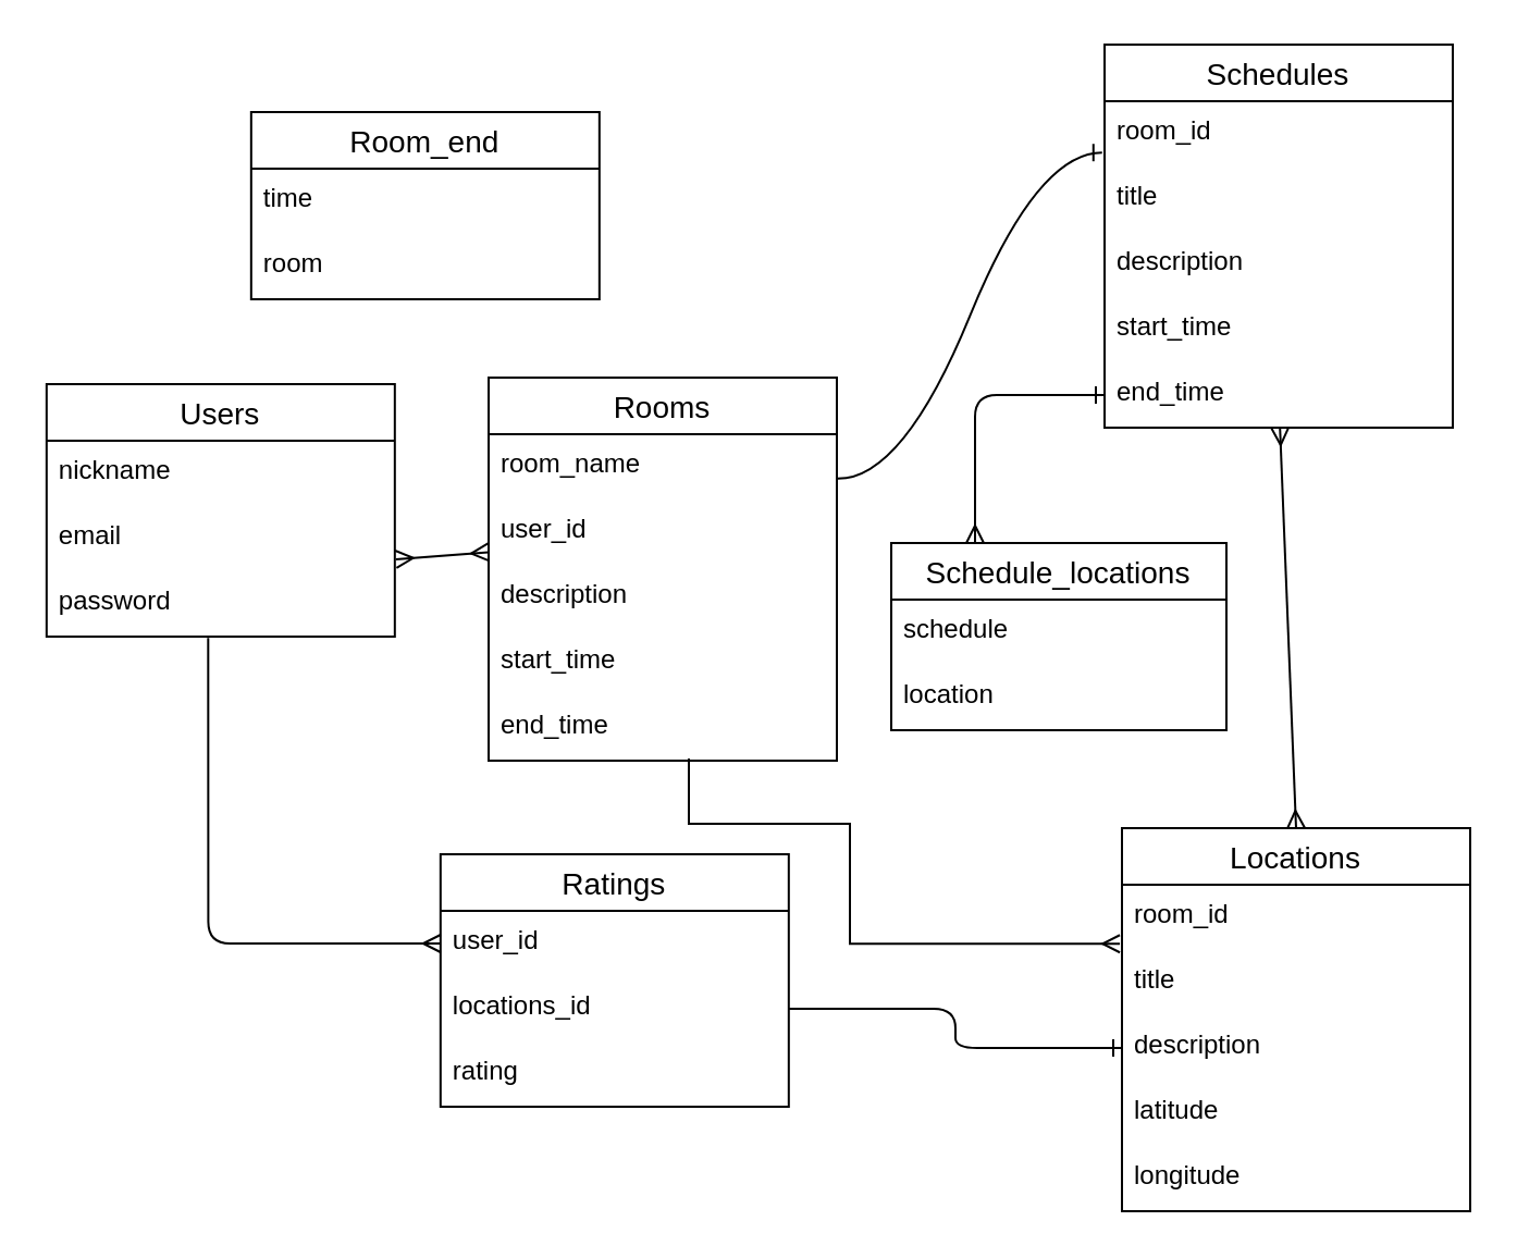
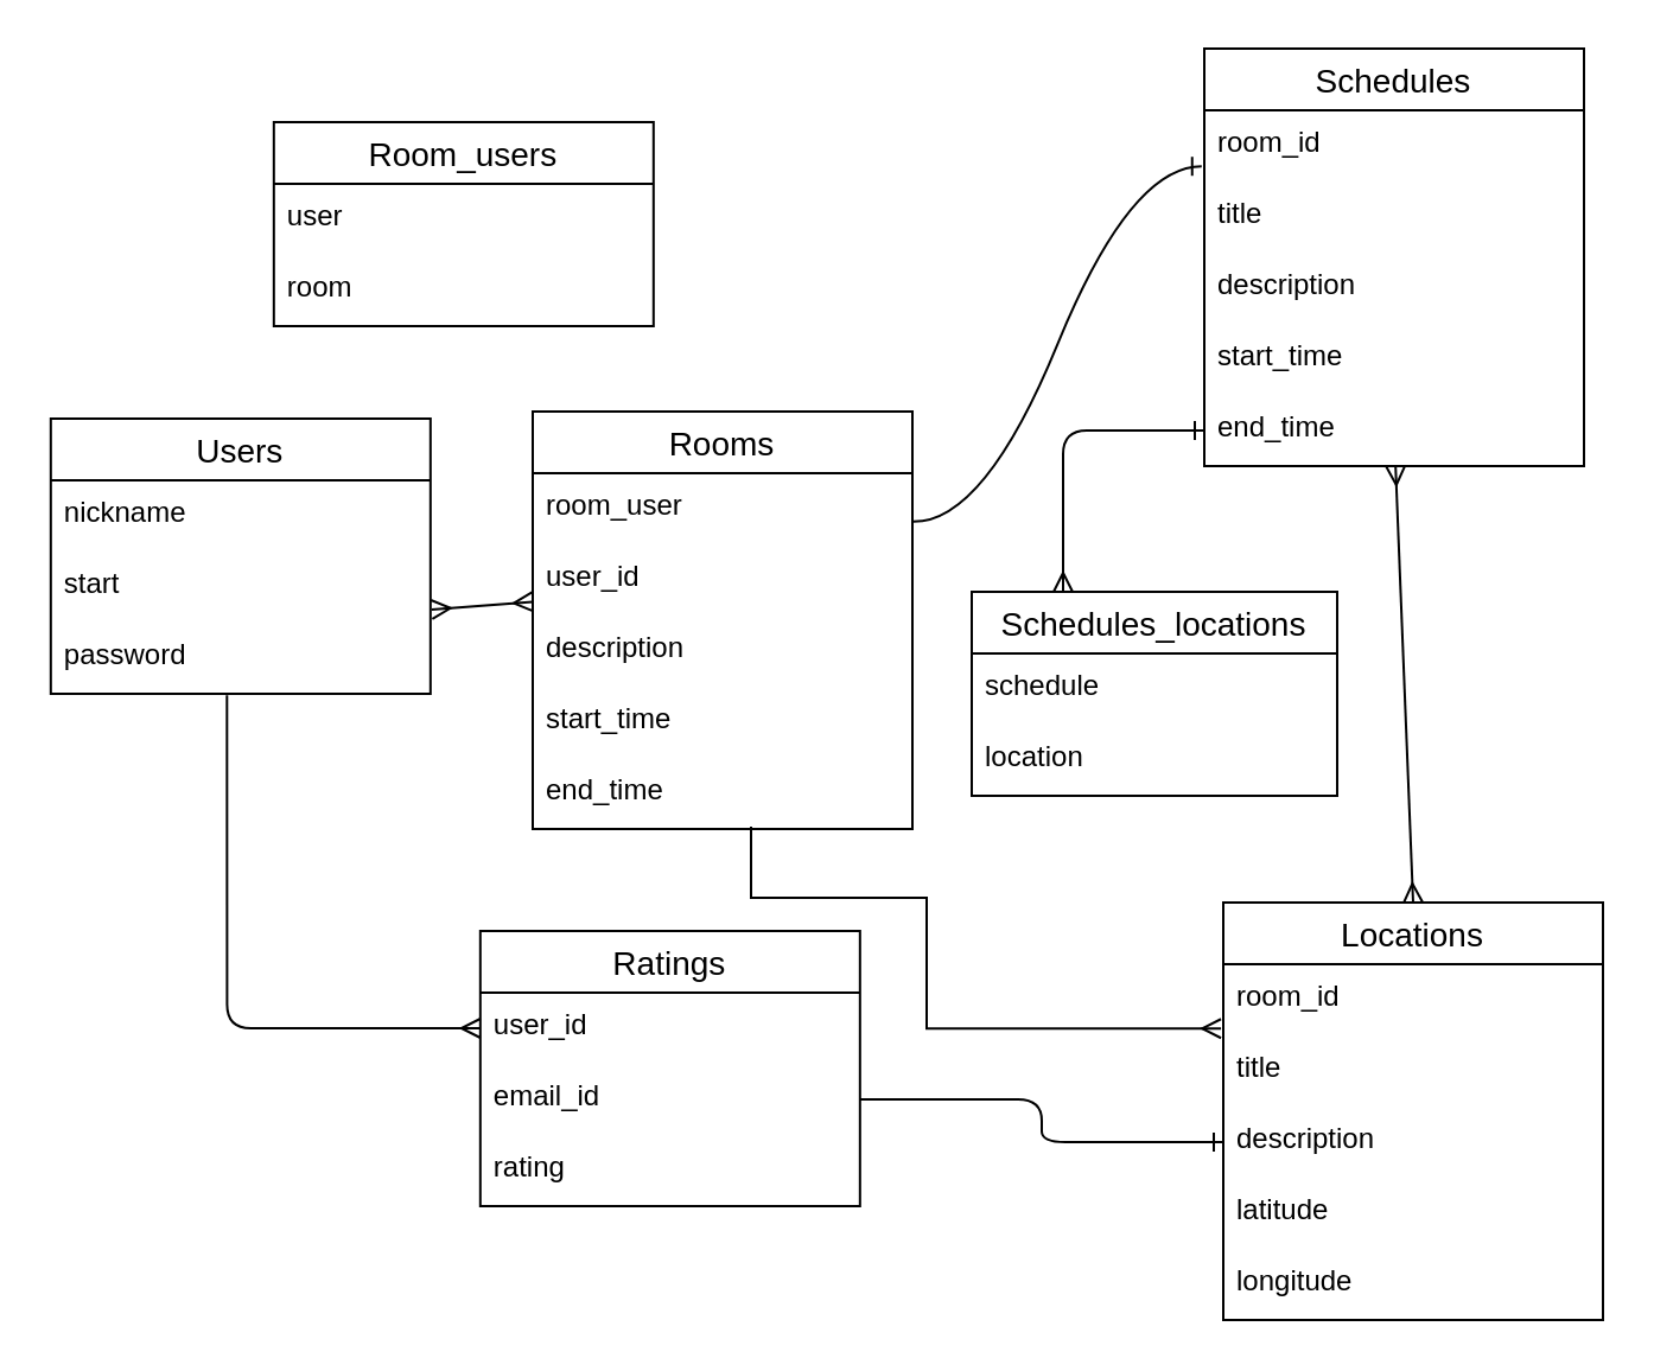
- <mxCell id="31" value="Room_end" style="swimlane;fontStyle=0;childLayout=stackLayout;horizontal=1;startSize=26;horizontalStack=0;resizeParent=1;resizeParentMax=0;resizeLast=0;collapsible=1;marginBottom=0;align=center;fontSize=14;" parent="1" vertex="1"><mxGeometry x="114.91" y="51" width="160" height="86" as="geometry" /></mxCell>
+ <mxCell id="31" value="Room_users" style="swimlane;fontStyle=0;childLayout=stackLayout;horizontal=1;startSize=26;horizontalStack=0;resizeParent=1;resizeParentMax=0;resizeLast=0;collapsible=1;marginBottom=0;align=center;fontSize=14;" parent="1" vertex="1"><mxGeometry x="114.91" y="51" width="160" height="86" as="geometry" /></mxCell>
- <mxCell id="32" value="time" style="text;strokeColor=none;fillColor=none;spacingLeft=4;spacingRight=4;overflow=hidden;rotatable=0;points=[[0,0.5],[1,0.5]];portConstraint=eastwest;fontSize=12;" parent="31" vertex="1"><mxGeometry y="26" width="160" height="30" as="geometry" /></mxCell>
+ <mxCell id="32" value="user" style="text;strokeColor=none;fillColor=none;spacingLeft=4;spacingRight=4;overflow=hidden;rotatable=0;points=[[0,0.5],[1,0.5]];portConstraint=eastwest;fontSize=12;" parent="31" vertex="1"><mxGeometry y="26" width="160" height="30" as="geometry" /></mxCell>
- <mxCell id="7" value="room_name" style="text;strokeColor=none;fillColor=none;spacingLeft=4;spacingRight=4;overflow=hidden;rotatable=0;points=[[0,0.5],[1,0.5]];portConstraint=eastwest;fontSize=12;" parent="6" vertex="1"><mxGeometry y="26" width="160" height="30" as="geometry" /></mxCell>
+ <mxCell id="7" value="room_user" style="text;strokeColor=none;fillColor=none;spacingLeft=4;spacingRight=4;overflow=hidden;rotatable=0;points=[[0,0.5],[1,0.5]];portConstraint=eastwest;fontSize=12;" parent="6" vertex="1"><mxGeometry y="26" width="160" height="30" as="geometry" /></mxCell>
- <mxCell id="4" value="email" style="text;strokeColor=none;fillColor=none;spacingLeft=4;spacingRight=4;overflow=hidden;rotatable=0;points=[[0,0.5],[1,0.5]];portConstraint=eastwest;fontSize=12;" parent="2" vertex="1"><mxGeometry y="56" width="160" height="30" as="geometry" /></mxCell>
+ <mxCell id="4" value="start" style="text;strokeColor=none;fillColor=none;spacingLeft=4;spacingRight=4;overflow=hidden;rotatable=0;points=[[0,0.5],[1,0.5]];portConstraint=eastwest;fontSize=12;" parent="2" vertex="1"><mxGeometry y="56" width="160" height="30" as="geometry" /></mxCell>
- <mxCell id="36" value="Schedule_locations" style="swimlane;fontStyle=0;childLayout=stackLayout;horizontal=1;startSize=26;horizontalStack=0;resizeParent=1;resizeParentMax=0;resizeLast=0;collapsible=1;marginBottom=0;align=center;fontSize=14;" parent="1" vertex="1"><mxGeometry x="409" y="249" width="154" height="86" as="geometry" /></mxCell>
+ <mxCell id="36" value="Schedules_locations" style="swimlane;fontStyle=0;childLayout=stackLayout;horizontal=1;startSize=26;horizontalStack=0;resizeParent=1;resizeParentMax=0;resizeLast=0;collapsible=1;marginBottom=0;align=center;fontSize=14;" parent="1" vertex="1"><mxGeometry x="409" y="249" width="154" height="86" as="geometry" /></mxCell>
- <mxCell id="26" value="locations_id" style="text;strokeColor=none;fillColor=none;spacingLeft=4;spacingRight=4;overflow=hidden;rotatable=0;points=[[0,0.5],[1,0.5]];portConstraint=eastwest;fontSize=12;" parent="24" vertex="1"><mxGeometry y="56" width="160" height="30" as="geometry" /></mxCell>
+ <mxCell id="26" value="email_id" style="text;strokeColor=none;fillColor=none;spacingLeft=4;spacingRight=4;overflow=hidden;rotatable=0;points=[[0,0.5],[1,0.5]];portConstraint=eastwest;fontSize=12;" parent="24" vertex="1"><mxGeometry y="56" width="160" height="30" as="geometry" /></mxCell>
